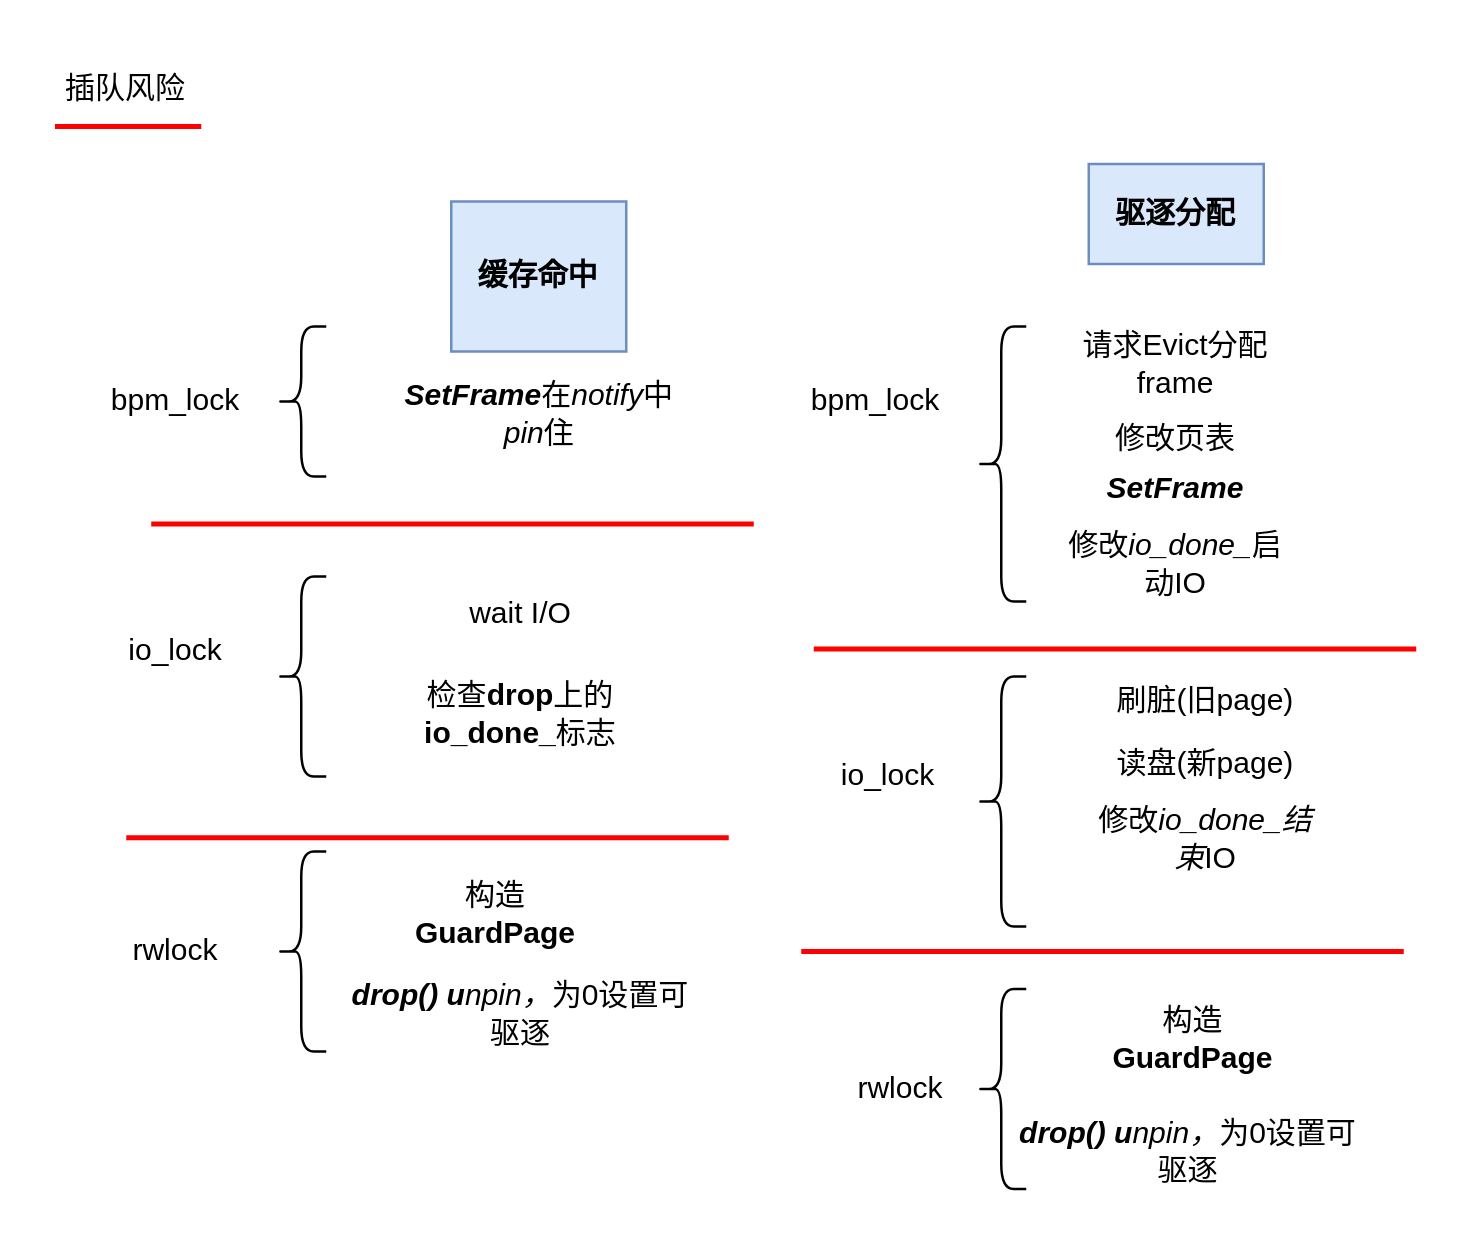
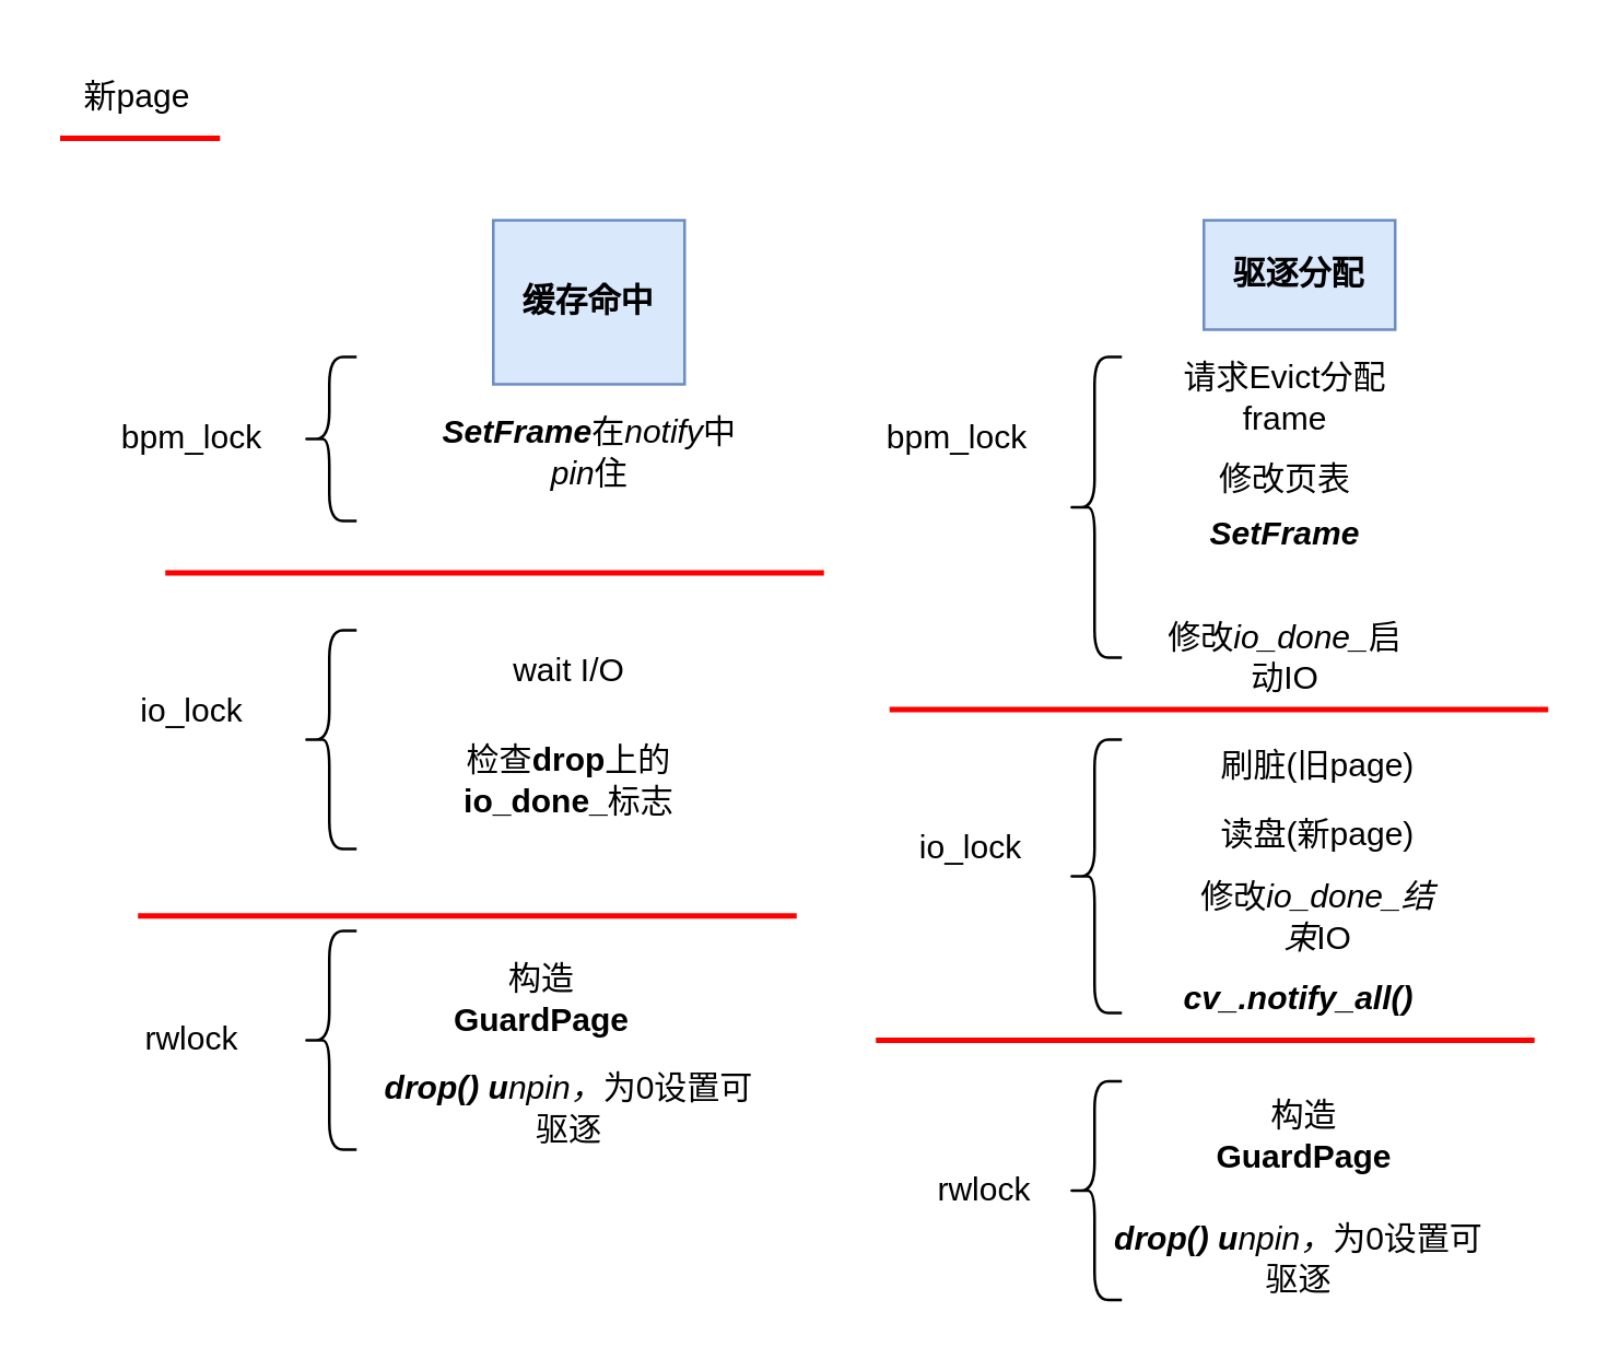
- <mxCell id="36" value="插队风险" style="text;html=1;align=center;verticalAlign=middle;whiteSpace=wrap;rounded=0;" vertex="1" parent="1"><mxGeometry x="20" y="20" width="60" height="30" as="geometry" /></mxCell>
+ <mxCell id="36" value="新page" style="text;html=1;align=center;verticalAlign=middle;whiteSpace=wrap;rounded=0;" vertex="1" parent="1"><mxGeometry x="20" y="20" width="60" height="30" as="geometry" /></mxCell>
- <mxCell id="3" value="&lt;b&gt;驱逐分配&lt;/b&gt;" style="text;html=1;align=center;verticalAlign=middle;whiteSpace=wrap;rounded=0;fillColor=#dae8fc;strokeColor=#6c8ebf;" vertex="1" parent="1"><mxGeometry x="435" y="65" width="70" height="40" as="geometry" /></mxCell>
+ <mxCell id="3" value="&lt;b&gt;驱逐分配&lt;/b&gt;" style="text;html=1;align=center;verticalAlign=middle;whiteSpace=wrap;rounded=0;fillColor=#dae8fc;strokeColor=#6c8ebf;" vertex="1" parent="1"><mxGeometry x="440" y="80" width="70" height="40" as="geometry" /></mxCell>
- <mxCell id="24" value="修改&lt;i&gt;io_done_&lt;/i&gt;启动IO" style="text;html=1;align=center;verticalAlign=middle;whiteSpace=wrap;rounded=0;" vertex="1" parent="1"><mxGeometry x="425" y="210" width="90" height="30" as="geometry" /></mxCell>
+ <mxCell id="24" value="修改&lt;i&gt;io_done_&lt;/i&gt;启动IO" style="text;html=1;align=center;verticalAlign=middle;whiteSpace=wrap;rounded=0;" vertex="1" parent="1"><mxGeometry x="425" y="225" width="90" height="30" as="geometry" /></mxCell>
+ <mxCell id="28" value="&lt;i&gt;&lt;b&gt;cv_.notify_all()&lt;/b&gt;&lt;/i&gt;" style="text;html=1;align=center;verticalAlign=middle;whiteSpace=wrap;rounded=0;" vertex="1" parent="1"><mxGeometry x="435" y="350" width="80" height="30" as="geometry" /></mxCell>
